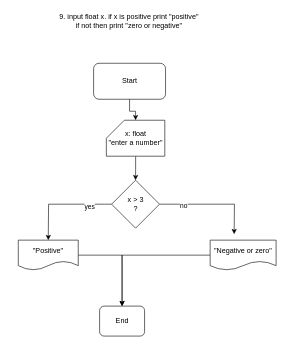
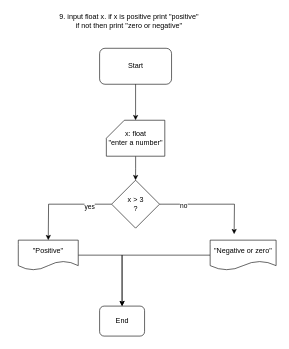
- <mxCell id="2" value="Start" style="rounded=1;whiteSpace=wrap;html=1;" parent="1" vertex="1"><mxGeometry x="155.62" y="105" width="120" height="60" as="geometry" /></mxCell>
+ <mxCell id="2" value="Start" style="rounded=1;whiteSpace=wrap;html=1;" parent="1" vertex="1"><mxGeometry x="165.62" y="80" width="120" height="60" as="geometry" /></mxCell>
